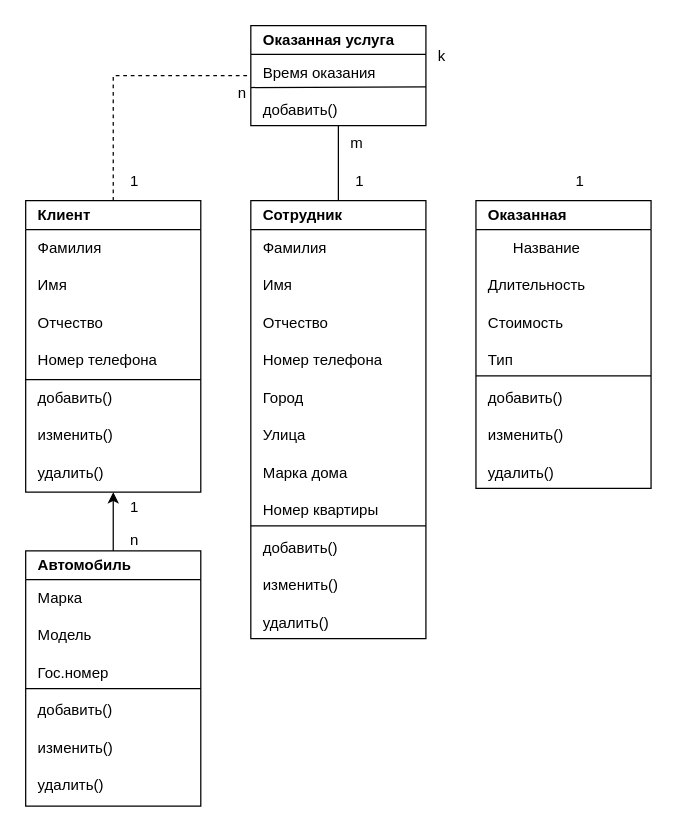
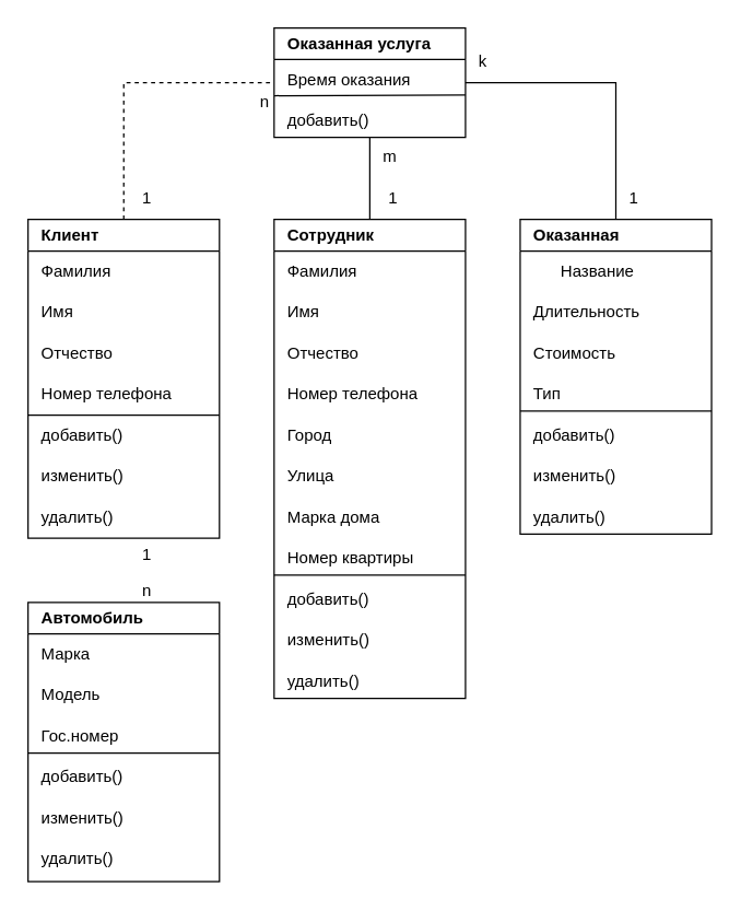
+ <mxCell id="34" style="edgeStyle=orthogonalEdgeStyle;rounded=0;orthogonalLoop=1;jettySize=auto;html=1;exitX=0.5;exitY=0;exitDx=0;exitDy=0;entryX=1;entryY=0.5;entryDx=0;entryDy=0;endArrow=none;endFill=0;spacing=0;align=left;spacingLeft=10;" edge="1" parent="1" source="35" target="44"><mxGeometry relative="1" as="geometry" /></mxCell>
- <mxCell id="12" style="edgeStyle=orthogonalEdgeStyle;rounded=0;orthogonalLoop=1;jettySize=auto;html=1;exitX=0.5;exitY=0;exitDx=0;exitDy=0;entryX=0.5;entryY=1;entryDx=0;entryDy=0;spacing=0;align=left;spacingLeft=10;" edge="1" parent="1" source="13" target="3"><mxGeometry relative="1" as="geometry" /></mxCell>
